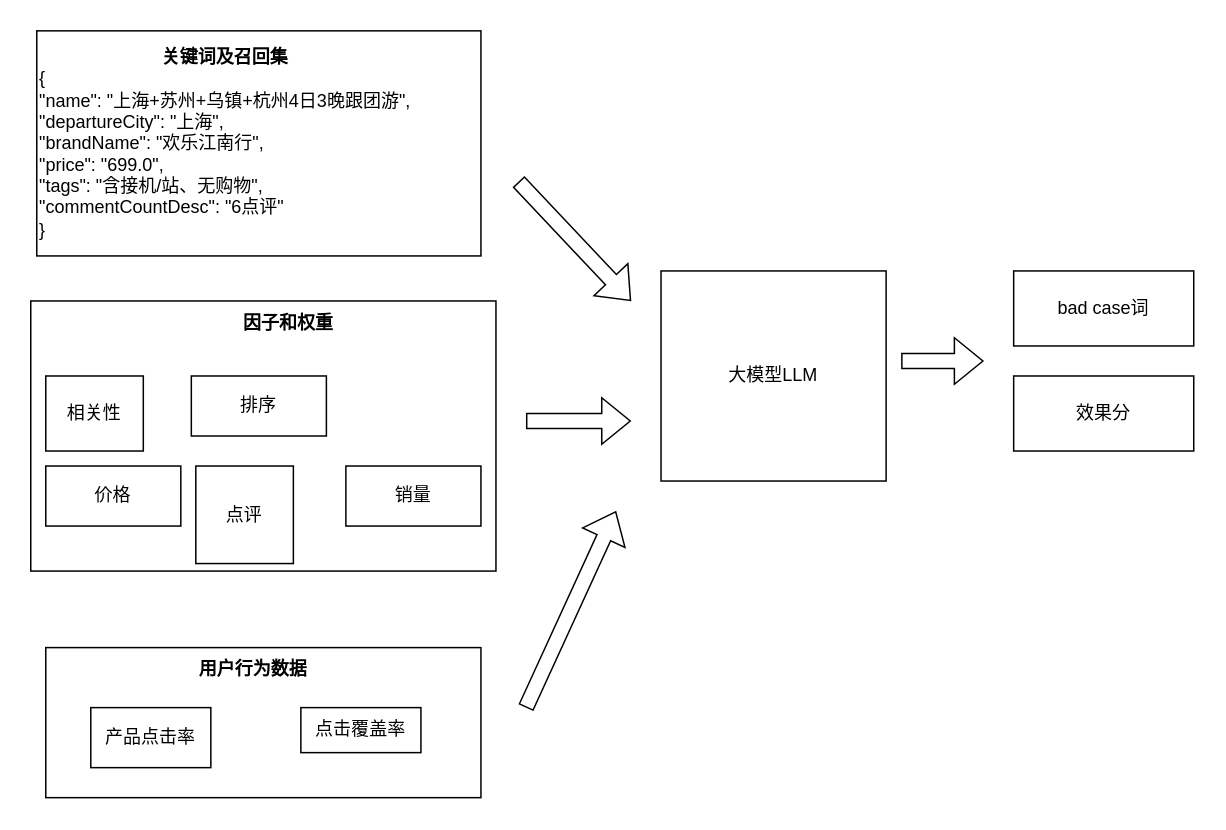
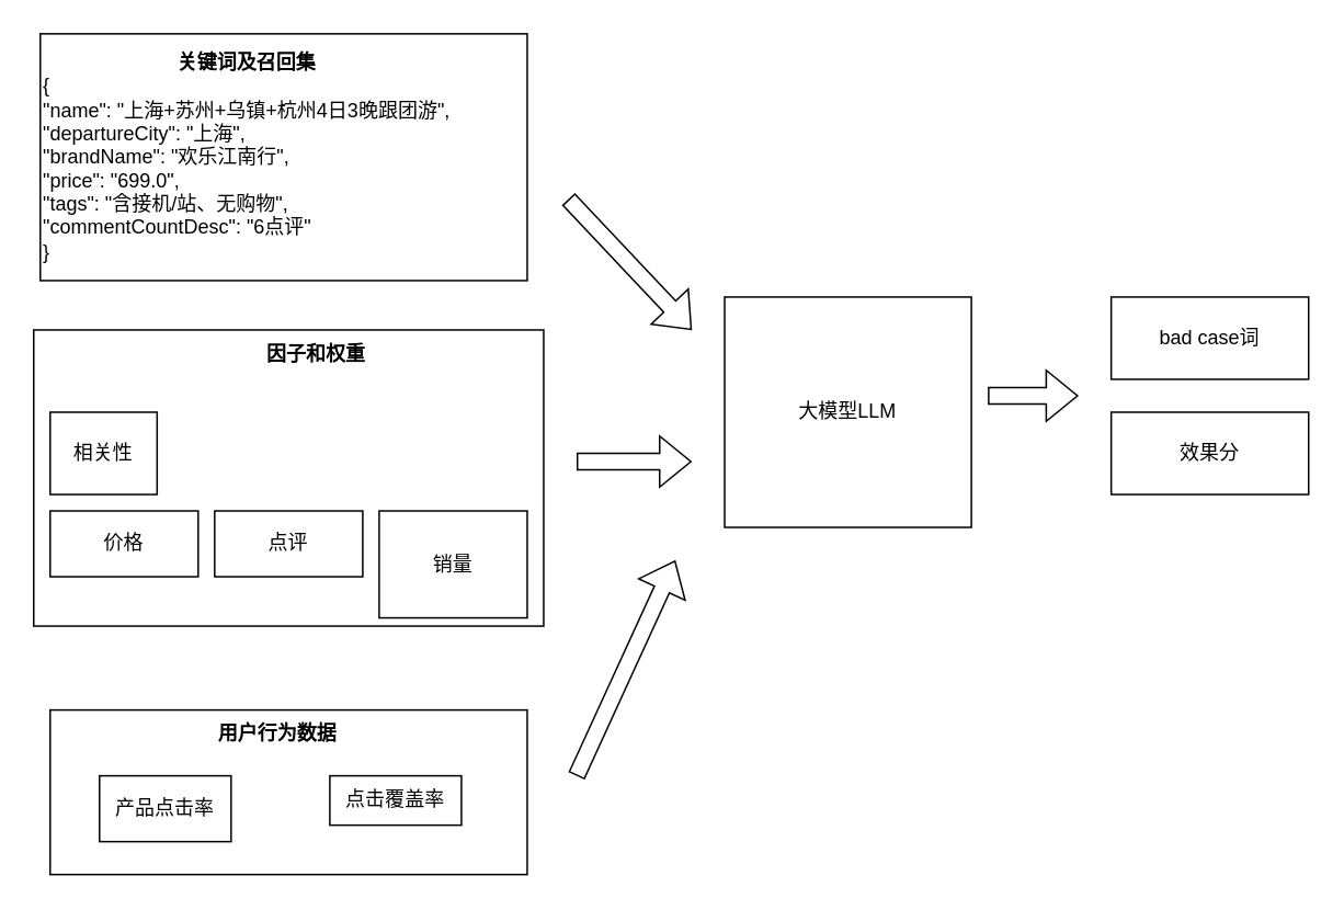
- <mxCell id="11" value="排序" style="rounded=0;whiteSpace=wrap;html=1;" vertex="1" parent="1"><mxGeometry x="127" y="250" width="90" height="40" as="geometry" /></mxCell>
- <mxCell id="10" value="销量" style="rounded=0;whiteSpace=wrap;html=1;" vertex="1" parent="1"><mxGeometry x="230" y="310" width="90" height="40" as="geometry" /></mxCell>
+ <mxCell id="10" value="销量" style="rounded=0;whiteSpace=wrap;html=1;" vertex="1" parent="1"><mxGeometry x="230" y="310" width="90" height="65" as="geometry" /></mxCell>
- <mxCell id="9" value="点评" style="rounded=0;whiteSpace=wrap;html=1;" vertex="1" parent="1"><mxGeometry x="130" y="310" width="65" height="65" as="geometry" /></mxCell>
+ <mxCell id="9" value="点评" style="rounded=0;whiteSpace=wrap;html=1;" vertex="1" parent="1"><mxGeometry x="130" y="310" width="90" height="40" as="geometry" /></mxCell>
